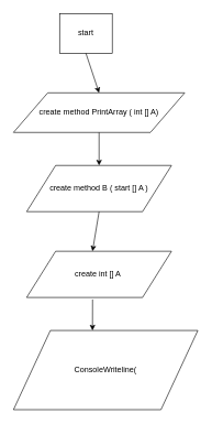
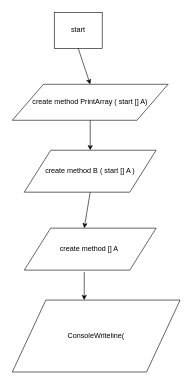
- <mxCell id="4" value="&lt;span style=&quot;white-space: normal&quot;&gt;create method PrintArray ( int [] A)&lt;/span&gt;" style="shape=parallelogram;perimeter=parallelogramPerimeter;whiteSpace=wrap;html=1;" vertex="1" parent="1"><mxGeometry x="20" y="140" width="260" height="60" as="geometry" /></mxCell>
+ <mxCell id="4" value="&lt;span style=&quot;white-space: normal&quot;&gt;create method PrintArray ( start [] A)&lt;/span&gt;" style="shape=parallelogram;perimeter=parallelogramPerimeter;whiteSpace=wrap;html=1;" vertex="1" parent="1"><mxGeometry x="20" y="140" width="260" height="60" as="geometry" /></mxCell>
- <mxCell id="8" value="create int [] A&amp;nbsp;" style="shape=parallelogram;perimeter=parallelogramPerimeter;whiteSpace=wrap;html=1;" vertex="1" parent="1"><mxGeometry x="40" y="380" width="220" height="70" as="geometry" /></mxCell>
+ <mxCell id="8" value="create method [] A&amp;nbsp;" style="shape=parallelogram;perimeter=parallelogramPerimeter;whiteSpace=wrap;html=1;" vertex="1" parent="1"><mxGeometry x="40" y="380" width="220" height="70" as="geometry" /></mxCell>
